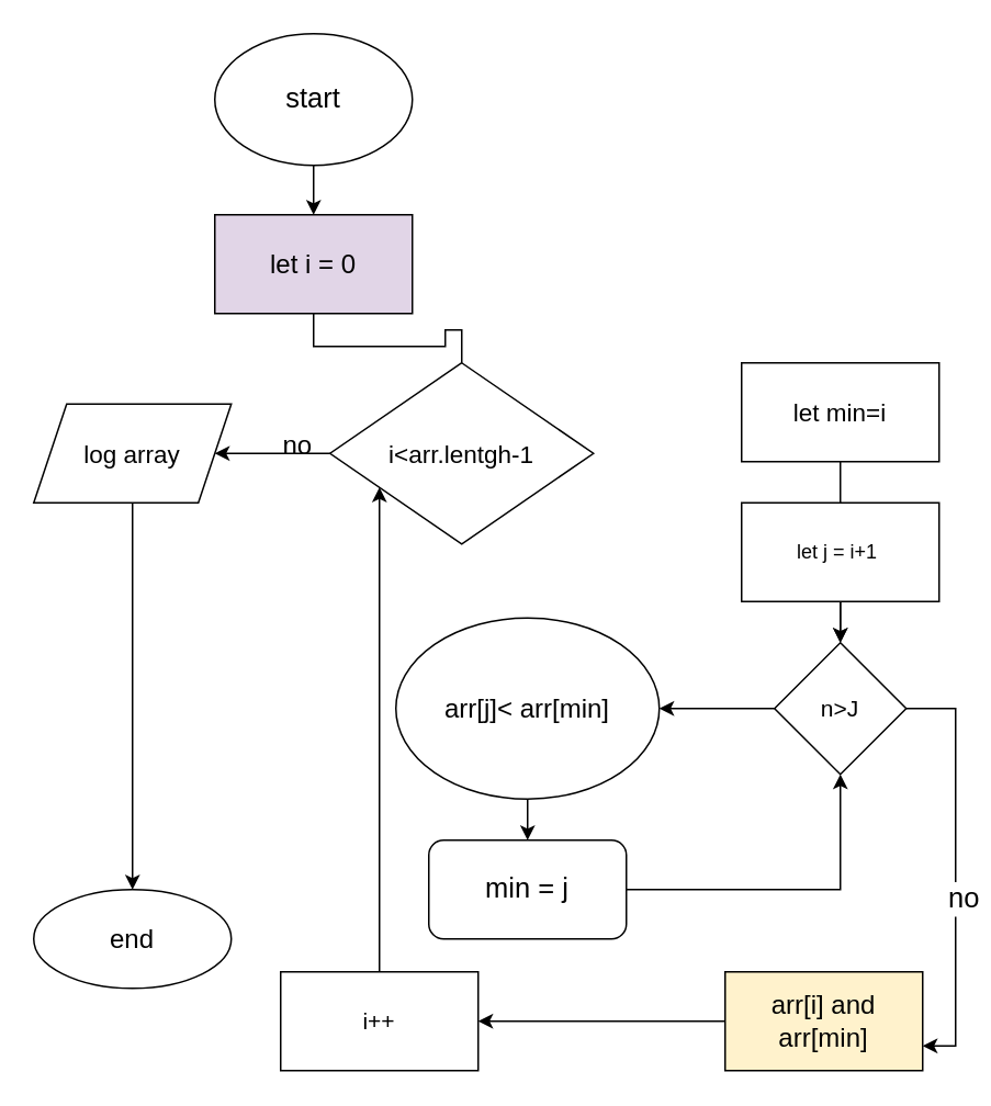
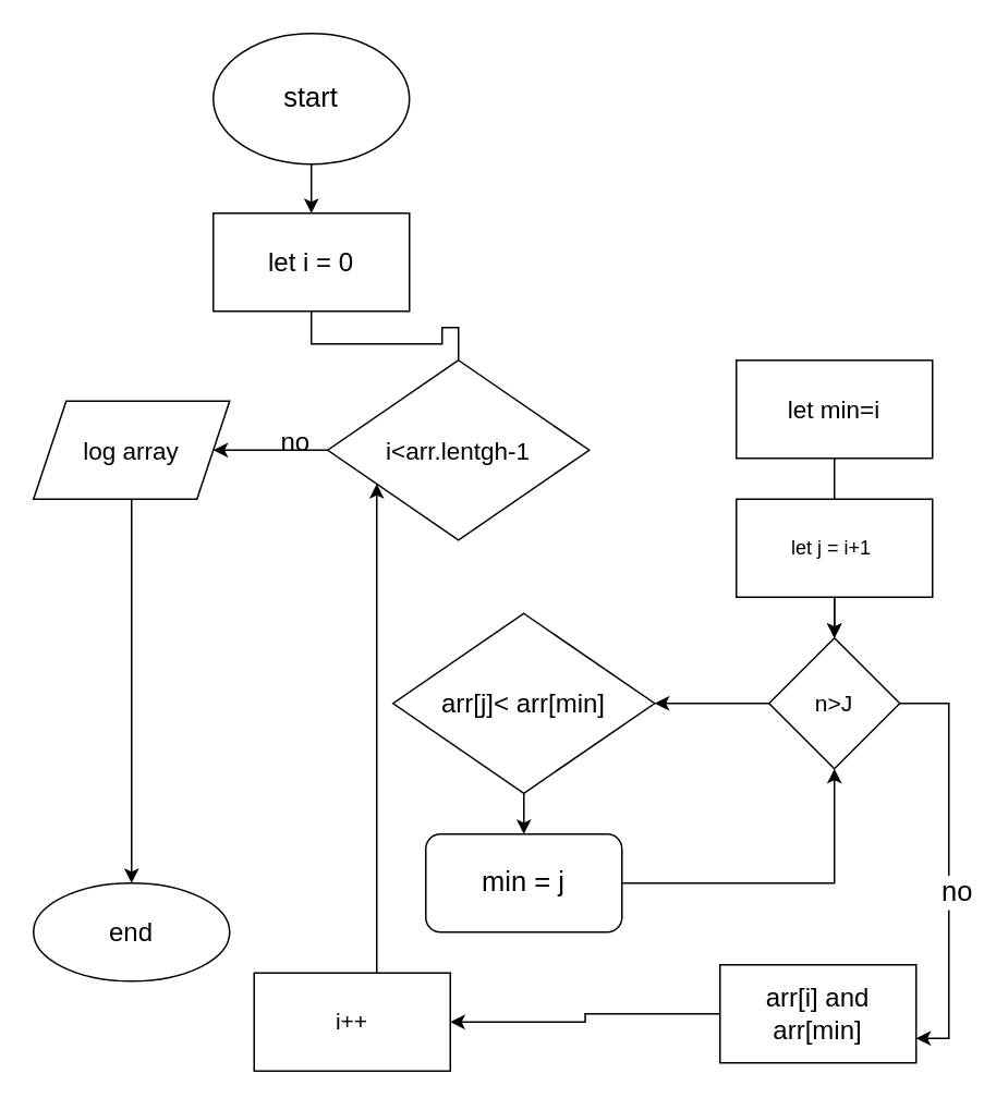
- <mxCell id="5" value="&lt;font style=&quot;font-size: 16px&quot;&gt;let i = 0&lt;/font&gt;" style="rounded=0;whiteSpace=wrap;html=1;fillColor=#e1d5e7;" vertex="1" parent="1"><mxGeometry x="130" y="130" width="120" height="60" as="geometry" /></mxCell>
+ <mxCell id="5" value="&lt;font style=&quot;font-size: 16px&quot;&gt;let i = 0&lt;/font&gt;" style="rounded=0;whiteSpace=wrap;html=1;" vertex="1" parent="1"><mxGeometry x="130" y="130" width="120" height="60" as="geometry" /></mxCell>
- <mxCell id="15" value="&lt;font style=&quot;font-size: 16px&quot;&gt;arr[j]&amp;lt; arr[min]&lt;/font&gt;" style="ellipse;whiteSpace=wrap;html=1;" vertex="1" parent="1"><mxGeometry x="240" y="375" width="160" height="110" as="geometry" /></mxCell>
+ <mxCell id="15" value="&lt;font style=&quot;font-size: 16px&quot;&gt;arr[j]&amp;lt; arr[min]&lt;/font&gt;" style="rhombus;whiteSpace=wrap;html=1;" vertex="1" parent="1"><mxGeometry x="240" y="375" width="160" height="110" as="geometry" /></mxCell>
- <mxCell id="25" value="i++" style="rounded=0;whiteSpace=wrap;html=1;fontSize=14;" vertex="1" parent="1"><mxGeometry x="170" y="590" width="120" height="60" as="geometry" /></mxCell>
+ <mxCell id="25" value="i++" style="rounded=0;whiteSpace=wrap;html=1;fontSize=14;" vertex="1" parent="1"><mxGeometry x="155" y="595" width="120" height="60" as="geometry" /></mxCell>
- <mxCell id="23" value="&lt;font style=&quot;font-size: 16px&quot;&gt;arr[i] and arr[min]&lt;/font&gt;" style="rounded=0;whiteSpace=wrap;html=1;fontSize=14;fillColor=#fff2cc;" vertex="1" parent="1"><mxGeometry x="440" y="590" width="120" height="60" as="geometry" /></mxCell>
+ <mxCell id="23" value="&lt;font style=&quot;font-size: 16px&quot;&gt;arr[i] and arr[min]&lt;/font&gt;" style="rounded=0;whiteSpace=wrap;html=1;fontSize=14;" vertex="1" parent="1"><mxGeometry x="440" y="590" width="120" height="60" as="geometry" /></mxCell>
